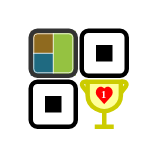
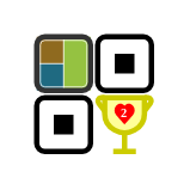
- <mxCell id="5" value="&lt;font style=&quot;color: rgb(255, 255, 255);&quot;&gt;1&lt;/font&gt;" style="text;html=1;align=center;verticalAlign=middle;whiteSpace=wrap;rounded=0;fontSize=7;fontFamily=Comic Sans MS;fontStyle=1" parent="2" vertex="1"><mxGeometry x="10" y="5" width="10" height="10" as="geometry" /></mxCell>
+ <mxCell id="5" value="&lt;font style=&quot;color: rgb(255, 255, 255);&quot;&gt;2&lt;/font&gt;" style="text;html=1;align=center;verticalAlign=middle;whiteSpace=wrap;rounded=0;fontSize=7;fontFamily=Comic Sans MS;fontStyle=1" parent="2" vertex="1"><mxGeometry x="10" y="5" width="10" height="10" as="geometry" /></mxCell>
